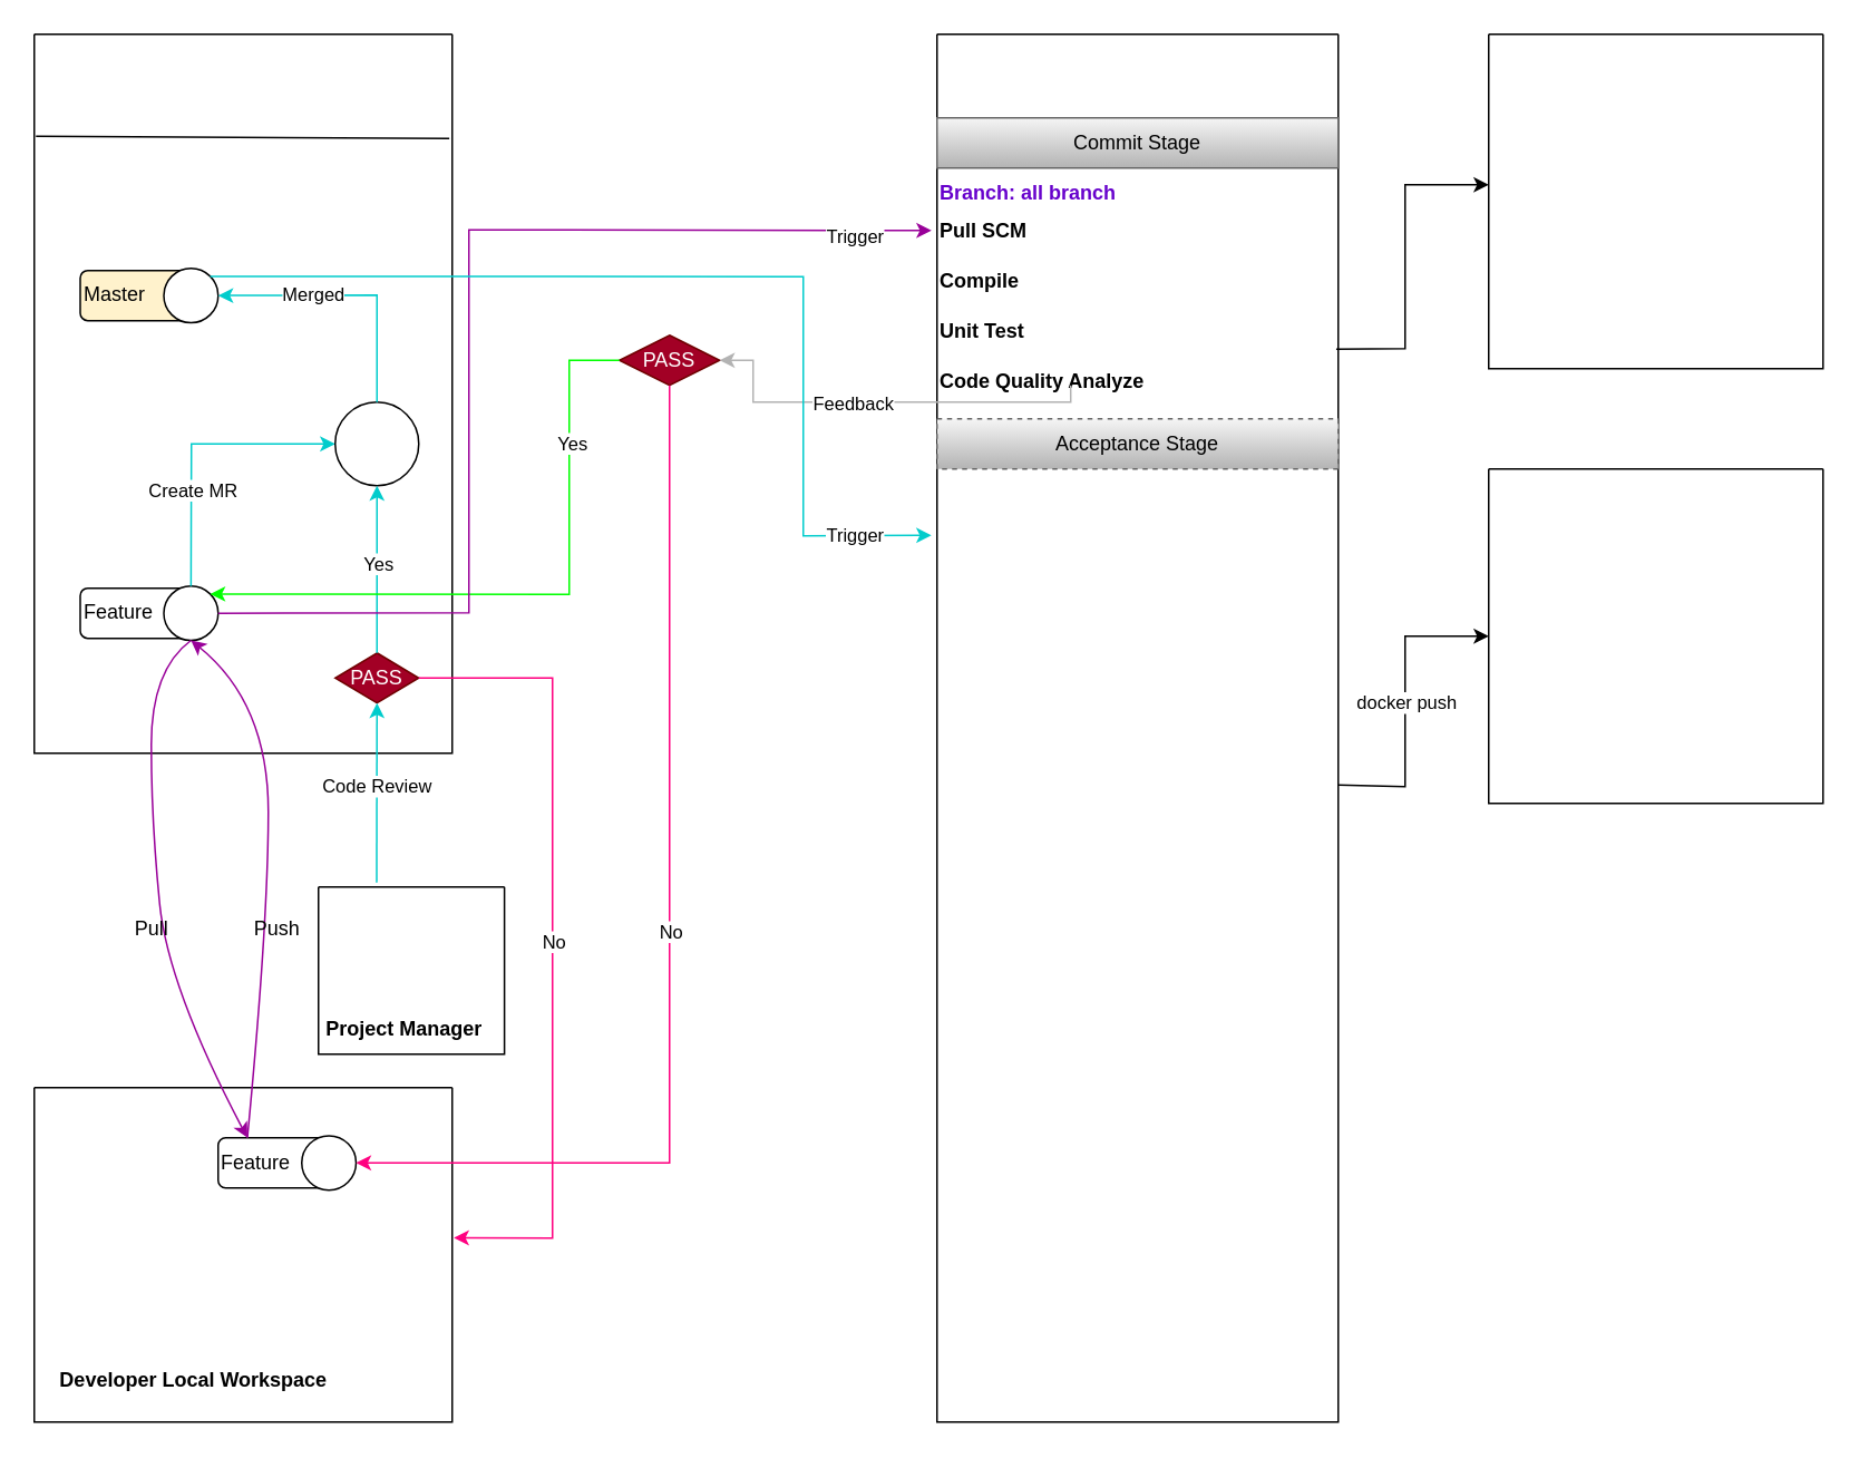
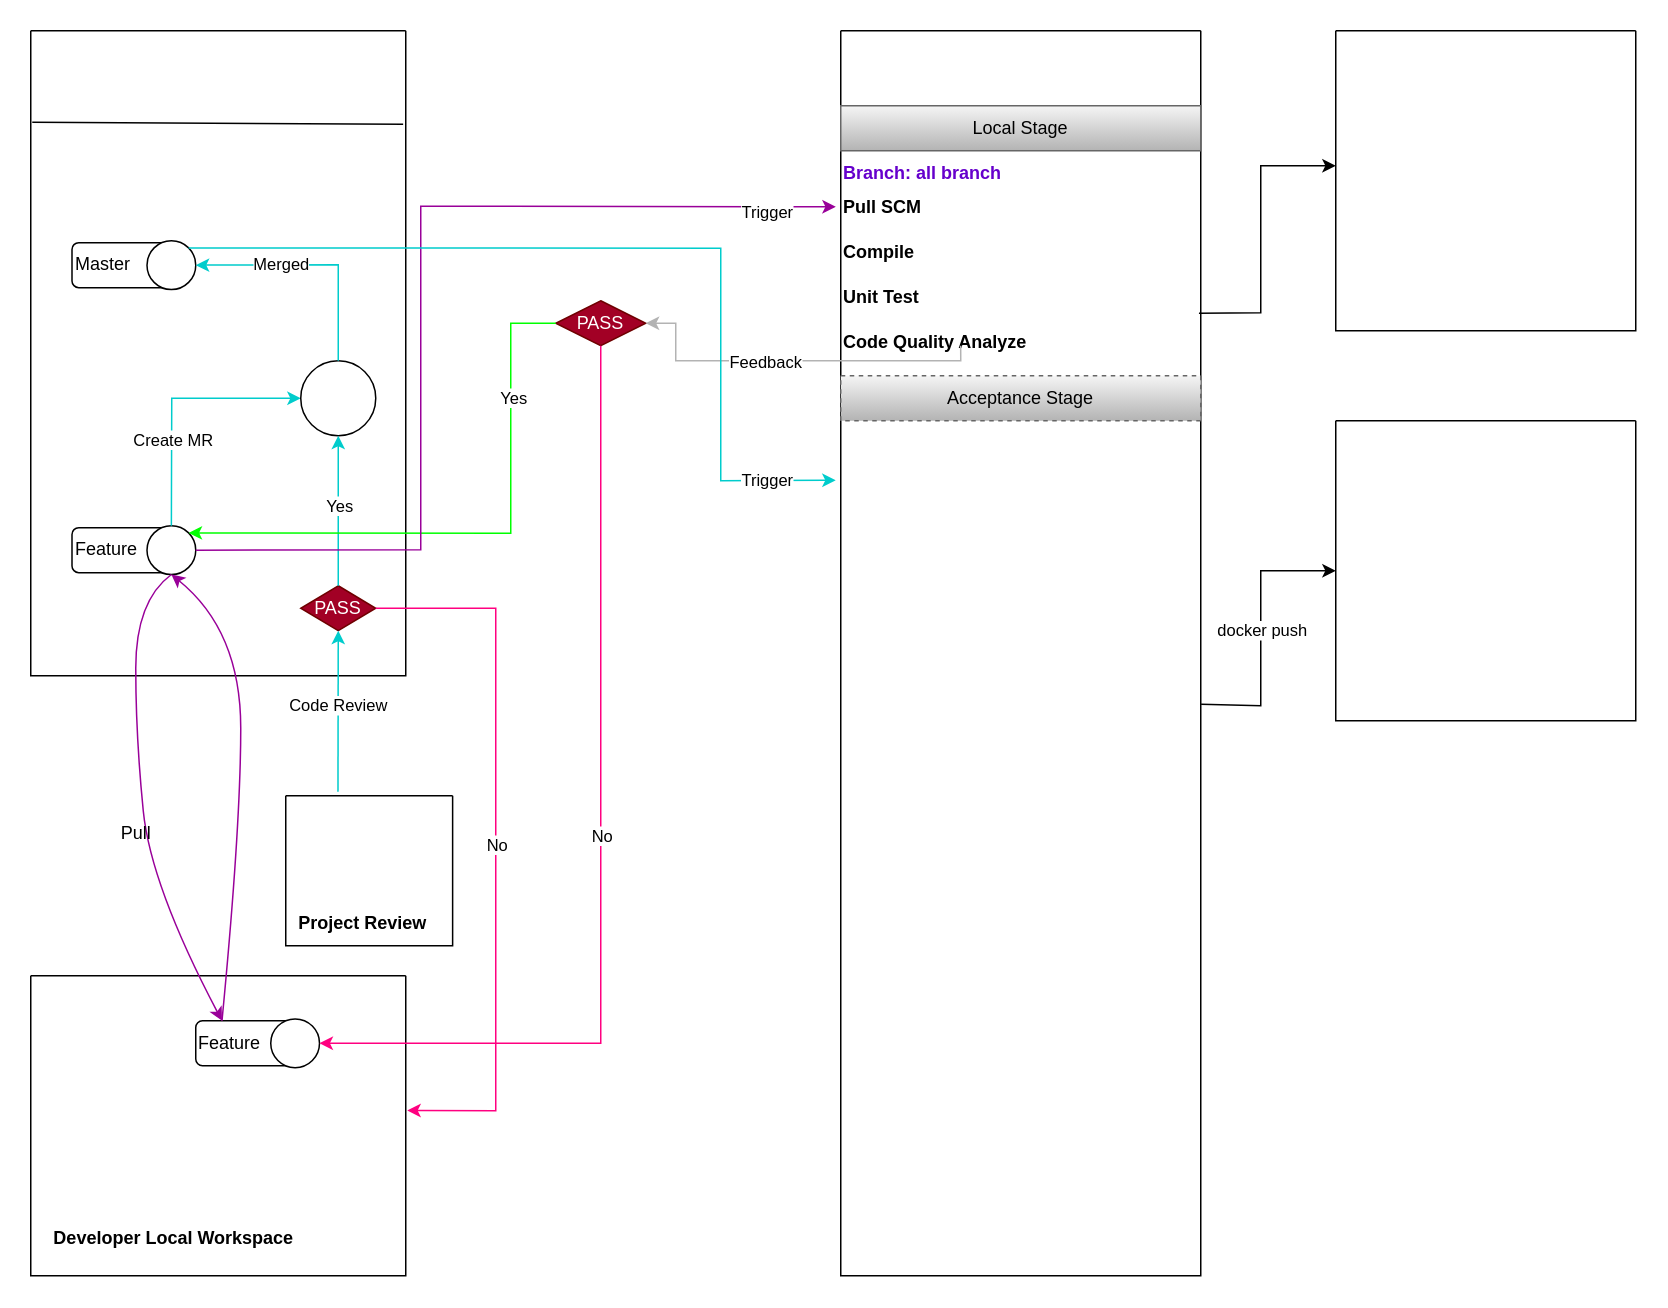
- <mxCell id="33" value="Commit Stage" style="rounded=0;whiteSpace=wrap;html=1;fillColor=#f5f5f5;gradientColor=#b3b3b3;strokeColor=#666666;" vertex="1" parent="31"><mxGeometry y="50" width="240" height="30" as="geometry" /></mxCell>
+ <mxCell id="33" value="Local Stage" style="rounded=0;whiteSpace=wrap;html=1;fillColor=#f5f5f5;gradientColor=#b3b3b3;strokeColor=#666666;" vertex="1" parent="31"><mxGeometry y="50" width="240" height="30" as="geometry" /></mxCell>
- <mxCell id="11" value="Master" style="rounded=1;whiteSpace=wrap;html=1;align=left;fillColor=#fff2cc;" vertex="1" parent="9"><mxGeometry x="27.5" y="141.25" width="70" height="30" as="geometry" /></mxCell>
+ <mxCell id="11" value="Master" style="rounded=1;whiteSpace=wrap;html=1;align=left;" vertex="1" parent="9"><mxGeometry x="27.5" y="141.25" width="70" height="30" as="geometry" /></mxCell>
- <mxCell id="30" value="Push" style="text;html=1;align=center;verticalAlign=middle;resizable=0;points=[];autosize=1;strokeColor=none;fillColor=none;" vertex="1" parent="1"><mxGeometry x="140" y="540" width="50" height="30" as="geometry" /></mxCell>
- <mxCell id="46" value="&lt;b&gt;Project Manager&lt;/b&gt;" style="text;html=1;align=center;verticalAlign=middle;resizable=0;points=[];autosize=1;strokeColor=none;fillColor=none;" vertex="1" parent="45"><mxGeometry x="-8.75" y="70" width="120" height="30" as="geometry" /></mxCell>
+ <mxCell id="46" value="&lt;b&gt;Project Review&lt;/b&gt;" style="text;html=1;align=center;verticalAlign=middle;resizable=0;points=[];autosize=1;strokeColor=none;fillColor=none;" vertex="1" parent="45"><mxGeometry x="-8.75" y="70" width="120" height="30" as="geometry" /></mxCell>
